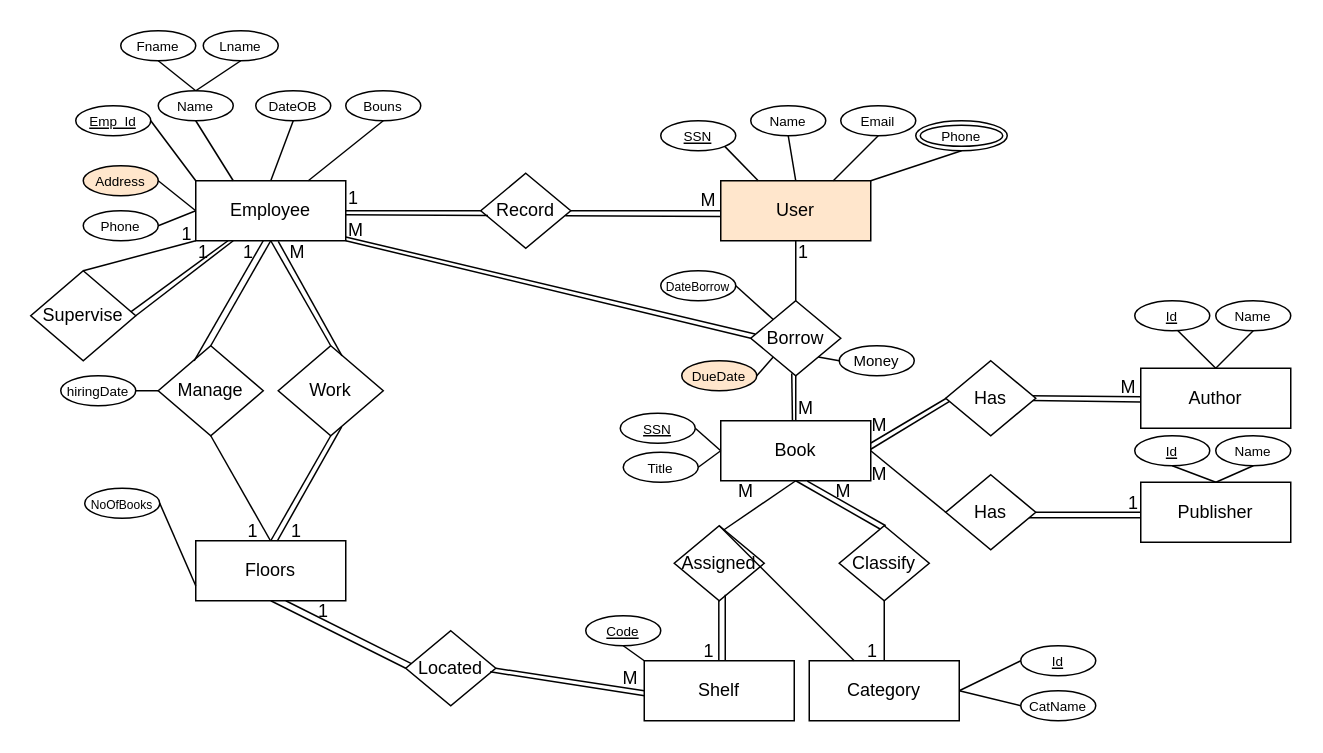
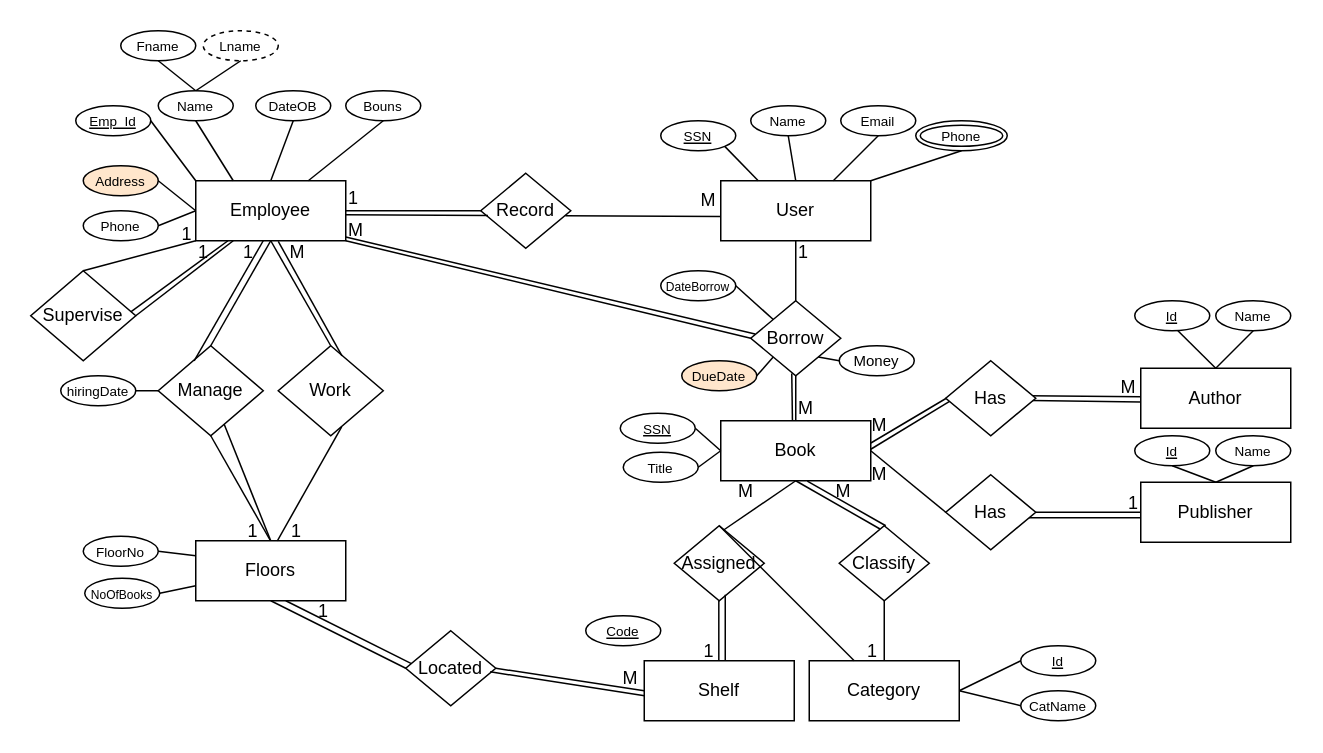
- <mxCell id="38" value="&lt;font style=&quot;font-size: 9px;&quot;&gt;Lname&lt;/font&gt;" style="ellipse;whiteSpace=wrap;html=1;align=center;" vertex="1" parent="1"><mxGeometry x="135" y="20" width="50" height="20" as="geometry" /></mxCell>
+ <mxCell id="38" value="&lt;font style=&quot;font-size: 9px;&quot;&gt;Lname&lt;/font&gt;" style="ellipse;whiteSpace=wrap;html=1;align=center;dashed=1;" vertex="1" parent="1"><mxGeometry x="135" y="20" width="50" height="20" as="geometry" /></mxCell>
- <mxCell id="11" value="" style="endArrow=none;html=1;rounded=0;exitX=1;exitY=0.5;exitDx=0;exitDy=0;entryX=0;entryY=0.5;entryDx=0;entryDy=0;" edge="1" parent="1" source="9" target="4"><mxGeometry relative="1" as="geometry"><mxPoint x="410" y="139.83" as="sourcePoint" /><mxPoint x="470" y="139.83" as="targetPoint" /></mxGeometry></mxCell>
- <mxCell id="4" value="User" style="whiteSpace=wrap;html=1;align=center;fillColor=#ffe6cc;" vertex="1" parent="1"><mxGeometry x="480" y="120" width="100" height="40" as="geometry" /></mxCell>
+ <mxCell id="4" value="User" style="whiteSpace=wrap;html=1;align=center;" vertex="1" parent="1"><mxGeometry x="480" y="120" width="100" height="40" as="geometry" /></mxCell>
- <mxCell id="16" value="" style="endArrow=none;html=1;rounded=0;exitX=0.5;exitY=0;exitDx=0;exitDy=0;entryX=0.5;entryY=1;entryDx=0;entryDy=0;" edge="1" parent="1" source="5" target="15"><mxGeometry relative="1" as="geometry"><mxPoint x="324.8" y="360" as="sourcePoint" /><mxPoint x="230" y="290" as="targetPoint" /></mxGeometry></mxCell>
+ <mxCell id="16" value="" style="endArrow=none;html=1;rounded=0;exitX=0.5;exitY=0;exitDx=0;exitDy=0;" edge="1" parent="1" source="5" target="12"><mxGeometry relative="1" as="geometry"><mxPoint x="324.8" y="360" as="sourcePoint" /><mxPoint x="230" y="290" as="targetPoint" /></mxGeometry></mxCell>
- <mxCell id="55" value="&lt;font style=&quot;font-size: 8px;&quot;&gt;NoOfBooks&lt;/font&gt;" style="ellipse;whiteSpace=wrap;html=1;align=center;" vertex="1" parent="1"><mxGeometry x="56" y="325" width="50" height="20" as="geometry" /></mxCell>
+ <mxCell id="55" value="&lt;font style=&quot;font-size: 8px;&quot;&gt;NoOfBooks&lt;/font&gt;" style="ellipse;whiteSpace=wrap;html=1;align=center;" vertex="1" parent="1"><mxGeometry x="56" y="385" width="50" height="20" as="geometry" /></mxCell>
+ <mxCell id="54" value="&lt;font style=&quot;font-size: 9px;&quot;&gt;FloorNo&lt;/font&gt;" style="ellipse;whiteSpace=wrap;html=1;align=center;" vertex="1" parent="1"><mxGeometry x="55" y="357" width="50" height="20" as="geometry" /></mxCell>
+ <mxCell id="56" value="" style="endArrow=none;html=1;rounded=0;entryX=1;entryY=0.5;entryDx=0;entryDy=0;exitX=0;exitY=0.25;exitDx=0;exitDy=0;" edge="1" parent="1" source="5" target="54"><mxGeometry relative="1" as="geometry"><mxPoint x="115" y="350" as="sourcePoint" /><mxPoint x="115" y="160" as="targetPoint" /></mxGeometry></mxCell>
- <mxCell id="120" value="" style="endArrow=none;html=1;rounded=0;exitX=0.5;exitY=1;exitDx=0;exitDy=0;entryX=0;entryY=0;entryDx=0;entryDy=0;" edge="1" parent="1" source="119" target="8"><mxGeometry relative="1" as="geometry"><mxPoint x="481" y="410" as="sourcePoint" /><mxPoint x="440" y="430" as="targetPoint" /></mxGeometry></mxCell>
